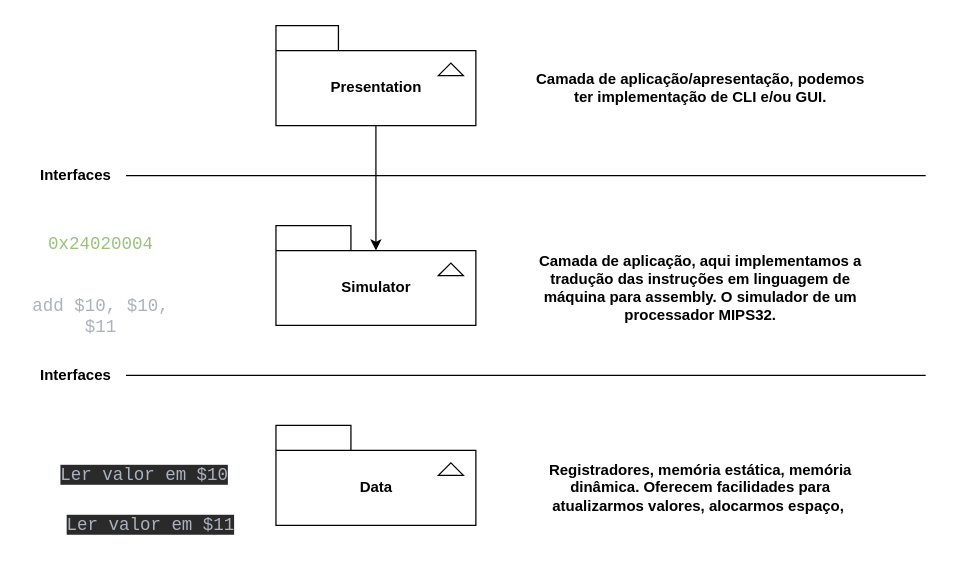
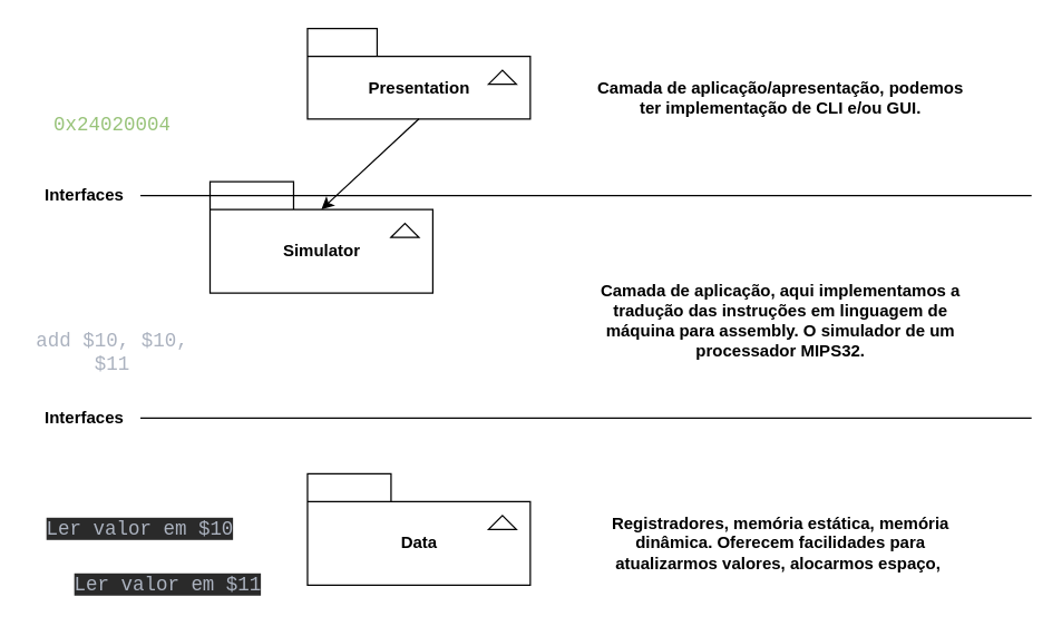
- <mxCell id="2" value="Presentation" style="shape=folder;fontStyle=1;tabWidth=50;tabHeight=20;tabPosition=left;html=1;boundedLbl=1;folderSymbol=triangle;" parent="1" vertex="1"><mxGeometry x="220" y="20" width="160" height="80" as="geometry" /></mxCell>
+ <mxCell id="2" value="Presentation" style="shape=folder;fontStyle=1;tabWidth=50;tabHeight=20;tabPosition=left;html=1;boundedLbl=1;folderSymbol=triangle;" parent="1" vertex="1"><mxGeometry x="220" y="20" width="160" height="65" as="geometry" /></mxCell>
- <mxCell id="13" value="&lt;span style=&quot;font-size: 10.5pt ; font-family: &amp;quot;courier new&amp;quot; ; color: rgb(152 , 195 , 121) ; background-color: transparent ; font-weight: 400 ; font-style: normal ; font-variant: normal ; text-decoration: none ; vertical-align: baseline&quot;&gt;0x24020004&lt;/span&gt;" style="text;whiteSpace=wrap;html=1;align=center;" parent="1" vertex="1"><mxGeometry x="20" y="180" width="120" height="30" as="geometry" /></mxCell>
+ <mxCell id="13" value="&lt;span style=&quot;font-size: 10.5pt ; font-family: &amp;quot;courier new&amp;quot; ; color: rgb(152 , 195 , 121) ; background-color: transparent ; font-weight: 400 ; font-style: normal ; font-variant: normal ; text-decoration: none ; vertical-align: baseline&quot;&gt;0x24020004&lt;/span&gt;" style="text;whiteSpace=wrap;html=1;align=center;" parent="1" vertex="1"><mxGeometry x="20" y="75" width="120" height="30" as="geometry" /></mxCell>
- <mxCell id="3" value="Simulator" style="shape=folder;fontStyle=1;tabWidth=60;tabHeight=20;tabPosition=left;html=1;boundedLbl=1;folderSymbol=triangle;" parent="1" vertex="1"><mxGeometry x="220" y="180" width="160" height="80" as="geometry" /></mxCell>
+ <mxCell id="3" value="Simulator" style="shape=folder;fontStyle=1;tabWidth=60;tabHeight=20;tabPosition=left;html=1;boundedLbl=1;folderSymbol=triangle;" parent="1" vertex="1"><mxGeometry x="150" y="130" width="160" height="80" as="geometry" /></mxCell>
- <mxCell id="15" value="&lt;span style=&quot;color: rgb(171 , 178 , 191) ; font-family: &amp;#34;courier new&amp;#34; ; font-size: 14px ; font-style: normal ; font-weight: 400 ; letter-spacing: normal ; text-indent: 0px ; text-transform: none ; word-spacing: 0px ; background-color: rgb(42 , 42 , 42) ; display: inline ; float: none&quot;&gt;Ler valor em $10&lt;/span&gt;" style="text;whiteSpace=wrap;html=1;align=center;verticalAlign=middle;" parent="1" vertex="1"><mxGeometry x="35" y="365" width="160" height="30" as="geometry" /></mxCell>
+ <mxCell id="15" value="&lt;span style=&quot;color: rgb(171 , 178 , 191) ; font-family: &amp;#34;courier new&amp;#34; ; font-size: 14px ; font-style: normal ; font-weight: 400 ; letter-spacing: normal ; text-indent: 0px ; text-transform: none ; word-spacing: 0px ; background-color: rgb(42 , 42 , 42) ; display: inline ; float: none&quot;&gt;Ler valor em $10&lt;/span&gt;" style="text;whiteSpace=wrap;html=1;align=center;verticalAlign=middle;" parent="1" vertex="1"><mxGeometry x="20" y="365" width="160" height="30" as="geometry" /></mxCell>
